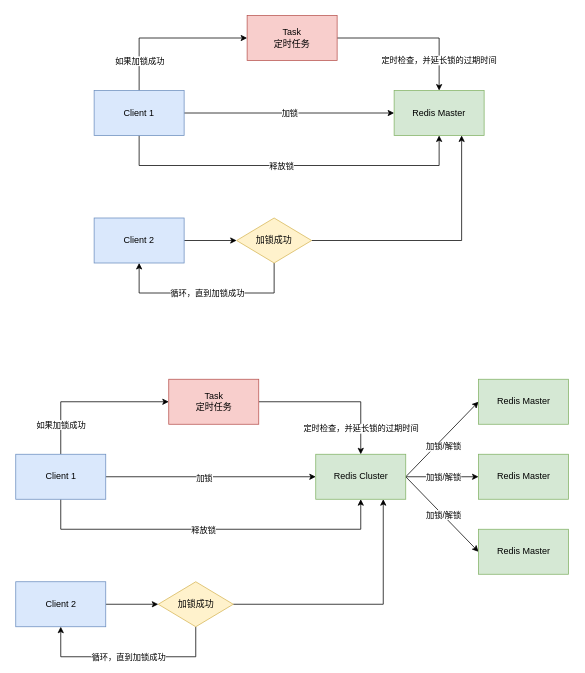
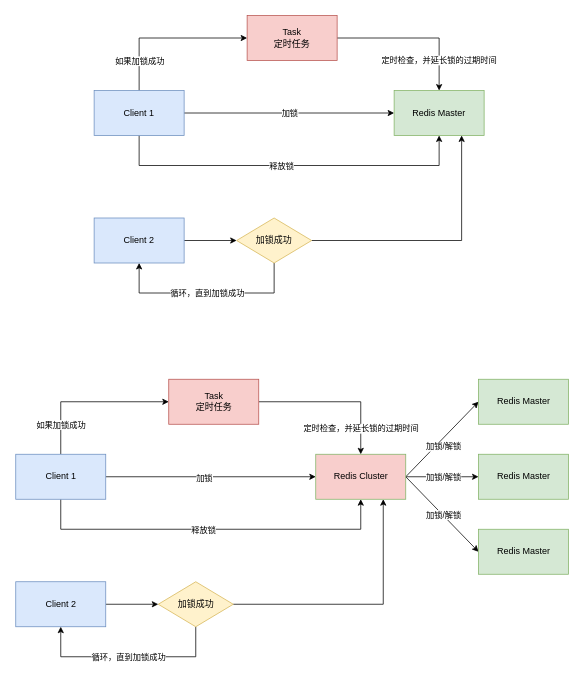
- <mxCell id="32" value="Redis Cluster" style="rounded=0;whiteSpace=wrap;html=1;fillColor=#d5e8d4;strokeColor=#82b366;" vertex="1" parent="1"><mxGeometry x="420.5" y="605" width="120" height="60" as="geometry" /></mxCell>
+ <mxCell id="32" value="Redis Cluster" style="rounded=0;whiteSpace=wrap;html=1;fillColor=#f8cecc;strokeColor=#82b366;" vertex="1" parent="1"><mxGeometry x="420.5" y="605" width="120" height="60" as="geometry" /></mxCell>
